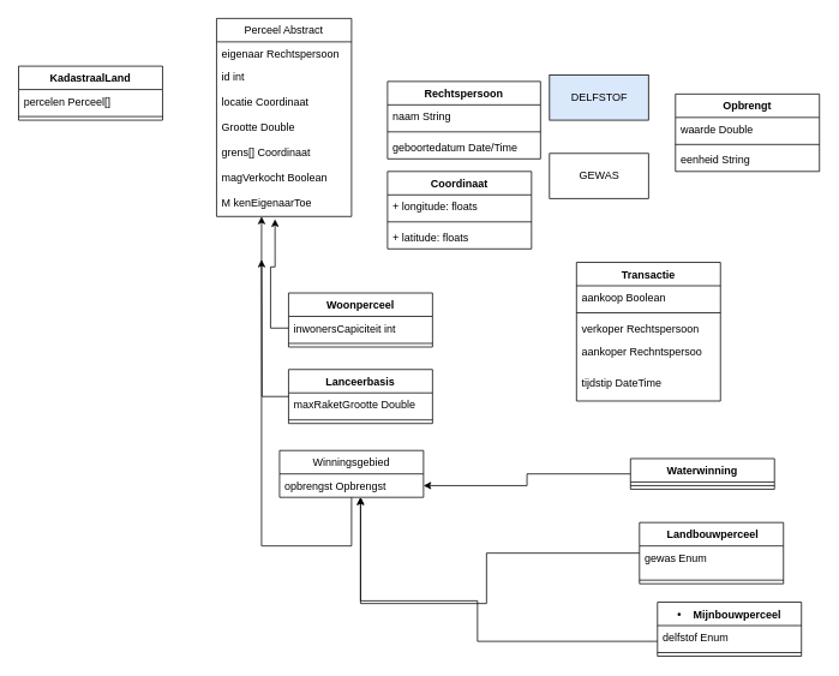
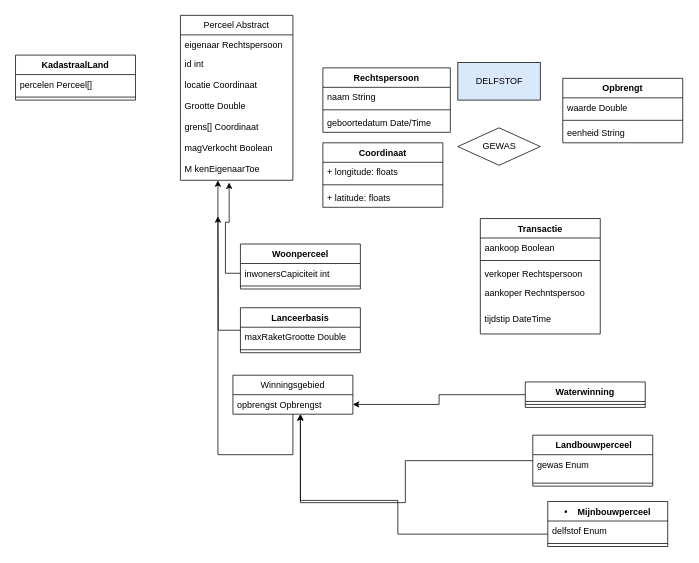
- <mxCell id="33" value="GEWAS" style="html=1;" vertex="1" parent="1"><mxGeometry x="610" y="170" width="110" height="50" as="geometry" /></mxCell>
+ <mxCell id="33" value="GEWAS" style="rhombus;html=1;" vertex="1" parent="1"><mxGeometry x="610" y="170" width="110" height="50" as="geometry" /></mxCell>
